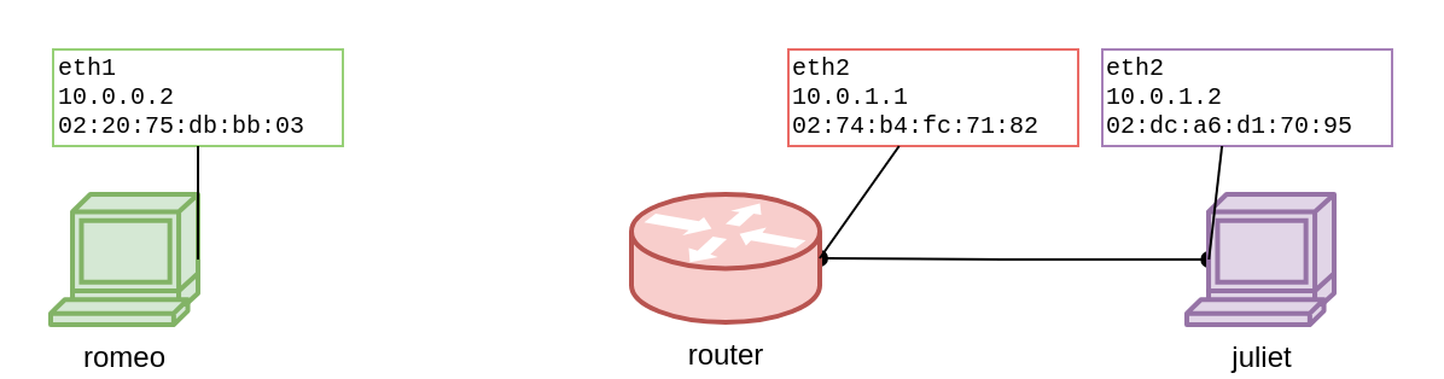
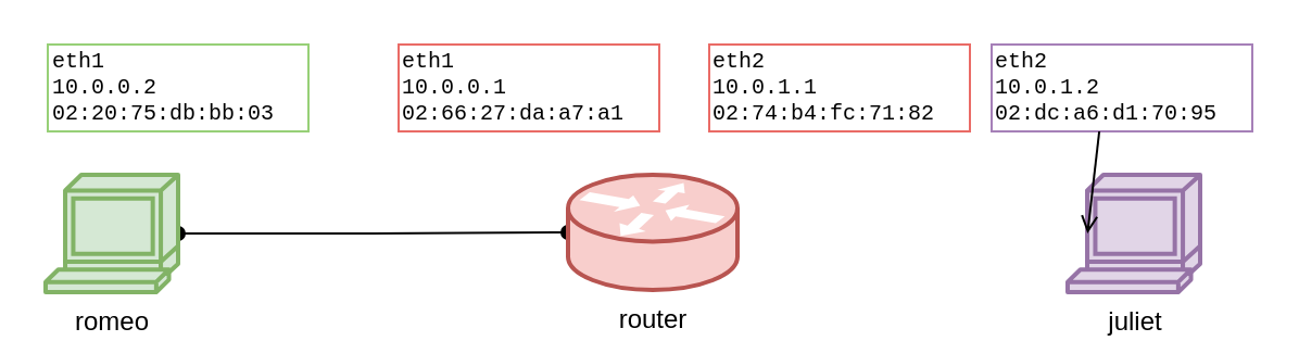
+ <mxCell id="7" value="eth1&lt;br style=&quot;font-size: 10px&quot;&gt;10.0.0.1&lt;br style=&quot;font-size: 10px&quot;&gt;02:66:27:da:a7:a1" style="text;html=1;resizable=0;points=[];autosize=1;align=left;verticalAlign=top;spacingTop=-4;fontFamily=Courier New;fontSize=10;rounded=0;strokeColor=#EA6B66;" parent="1" vertex="1"><mxGeometry x="183" y="20" width="120" height="40" as="geometry" /></mxCell>
- <mxCell id="11" value="" style="endArrow=none;html=1;strokeColor=#000000;fontFamily=Courier New;fontSize=10;entryX=1;entryY=0.5;entryPerimeter=0;" parent="1" source="9" target="3" edge="1"><mxGeometry width="50" height="50" relative="1" as="geometry"><mxPoint x="23" y="224" as="sourcePoint" /><mxPoint x="73" y="174" as="targetPoint" /></mxGeometry></mxCell>
- <mxCell id="12" value="" style="endArrow=none;html=1;strokeColor=#000000;fontFamily=Courier New;fontSize=10;exitX=1;exitY=0.5;exitPerimeter=0;" parent="1" source="6" target="8" edge="1"><mxGeometry width="50" height="50" relative="1" as="geometry"><mxPoint x="339" y="174" as="sourcePoint" /><mxPoint x="389" y="124" as="targetPoint" /></mxGeometry></mxCell>
- <mxCell id="13" value="" style="endArrow=none;html=1;strokeColor=#000000;fontFamily=Courier New;fontSize=10;exitX=0.413;exitY=1;exitPerimeter=0;entryX=0.15;entryY=0.5;entryPerimeter=0;" parent="1" source="10" target="5" edge="1"><mxGeometry width="50" height="50" relative="1" as="geometry"><mxPoint x="393" y="194" as="sourcePoint" /><mxPoint x="463" y="94" as="targetPoint" /></mxGeometry></mxCell>
+ <mxCell id="13" value="" style="endArrow=open;html=1;strokeColor=#000000;fontFamily=Courier New;fontSize=10;exitX=0.413;exitY=1;exitPerimeter=0;entryX=0.15;entryY=0.5;entryPerimeter=0;" parent="1" source="10" target="5" edge="1"><mxGeometry width="50" height="50" relative="1" as="geometry"><mxPoint x="393" y="194" as="sourcePoint" /><mxPoint x="463" y="94" as="targetPoint" /></mxGeometry></mxCell>
+ <mxCell id="2" style="edgeStyle=orthogonalEdgeStyle;rounded=0;html=1;entryX=0;entryY=0.5;entryPerimeter=0;jettySize=auto;orthogonalLoop=1;strokeColor=#000000;endArrow=oval;endFill=1;startArrow=oval;startFill=1;endSize=6;startSize=6;targetPerimeterSpacing=0;sourcePerimeterSpacing=0;" parent="1" source="3" target="6" edge="1"><mxGeometry relative="1" as="geometry" /></mxCell>
- <mxCell id="4" style="edgeStyle=orthogonalEdgeStyle;rounded=0;html=1;exitX=0.15;exitY=0.5;exitPerimeter=0;entryX=1;entryY=0.5;entryPerimeter=0;endArrow=oval;endFill=1;jettySize=auto;orthogonalLoop=1;strokeColor=#000000;startArrow=oval;startFill=1;" parent="1" source="5" target="6" edge="1"><mxGeometry relative="1" as="geometry" /></mxCell>
